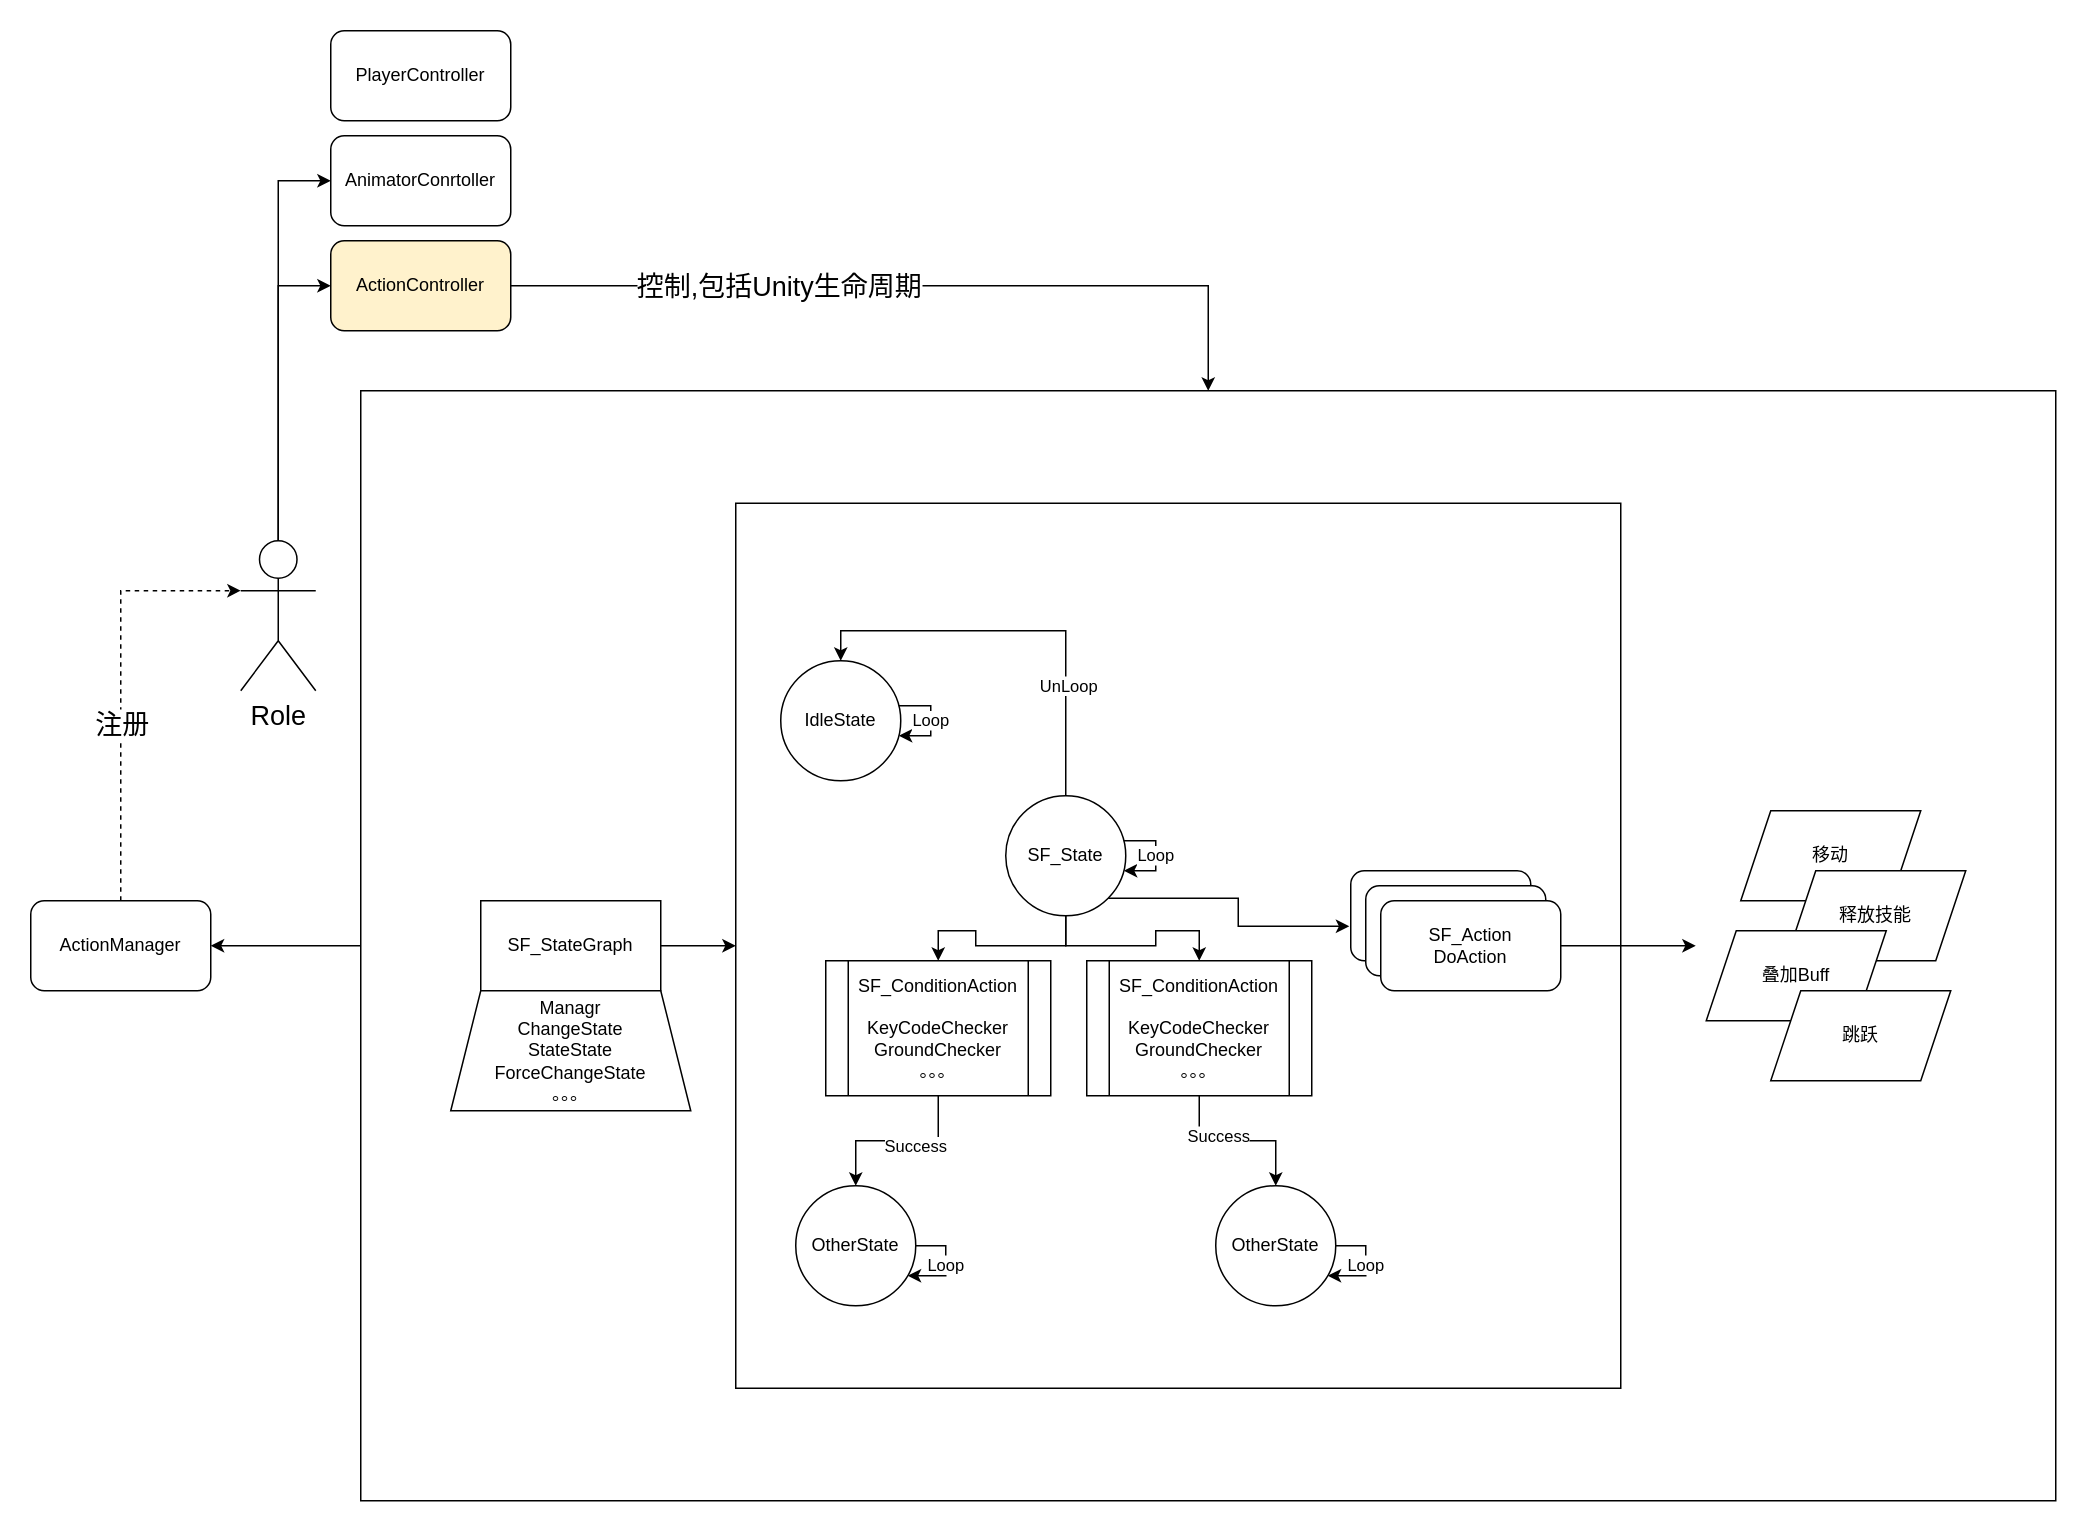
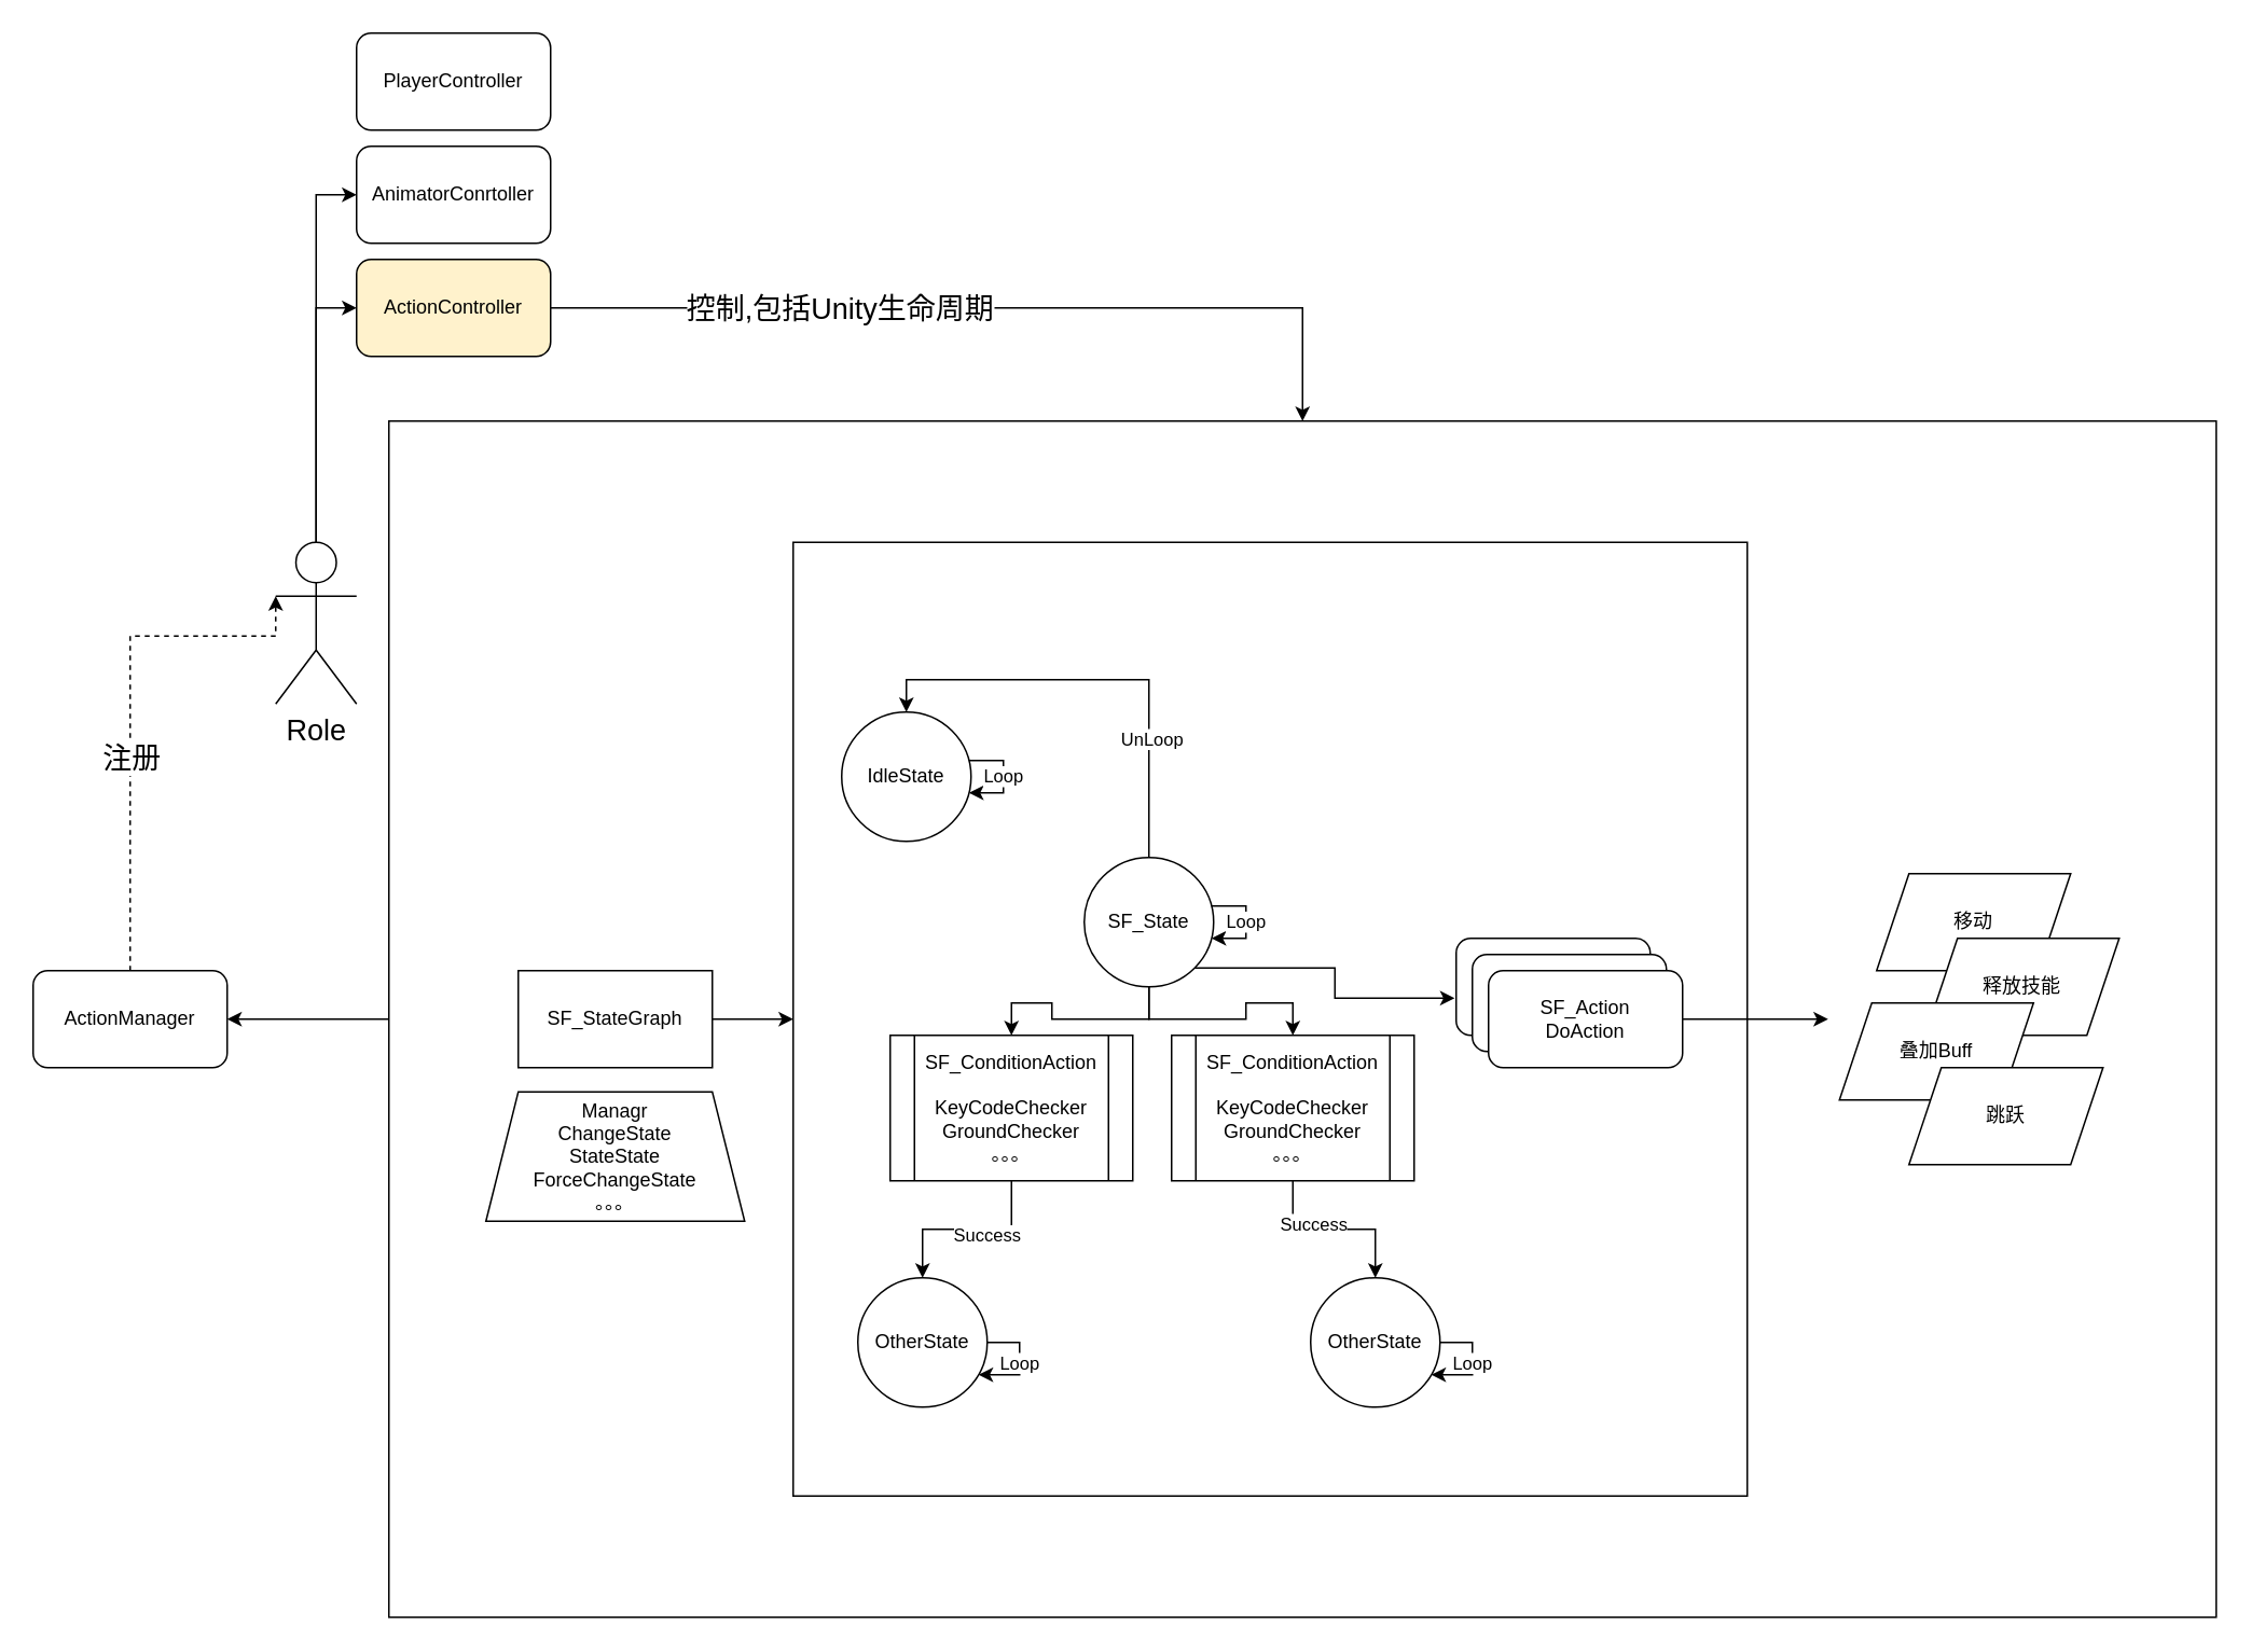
- <mxCell id="37" value="&lt;font style=&quot;font-size: 18px&quot;&gt;Role&lt;/font&gt;" style="shape=umlActor;verticalLabelPosition=bottom;verticalAlign=top;html=1;outlineConnect=0;" vertex="1" parent="1"><mxGeometry x="160" y="360" width="50" height="100" as="geometry" /></mxCell>
+ <mxCell id="37" value="&lt;font style=&quot;font-size: 18px&quot;&gt;Role&lt;/font&gt;" style="shape=umlActor;verticalLabelPosition=bottom;verticalAlign=top;html=1;outlineConnect=0;" vertex="1" parent="1"><mxGeometry x="170" y="335" width="50" height="100" as="geometry" /></mxCell>
- <mxCell id="30" value="Managr&lt;br&gt;ChangeState&lt;br&gt;StateState&lt;br&gt;ForceChangeState&lt;br&gt;。。。" style="shape=trapezoid;perimeter=trapezoidPerimeter;whiteSpace=wrap;html=1;fixedSize=1;" vertex="1" parent="1"><mxGeometry x="300" y="660" width="160" height="80" as="geometry" /></mxCell>
+ <mxCell id="30" value="Managr&lt;br&gt;ChangeState&lt;br&gt;StateState&lt;br&gt;ForceChangeState&lt;br&gt;。。。" style="shape=trapezoid;perimeter=trapezoidPerimeter;whiteSpace=wrap;html=1;fixedSize=1;" vertex="1" parent="1"><mxGeometry x="300" y="675" width="160" height="80" as="geometry" /></mxCell>
